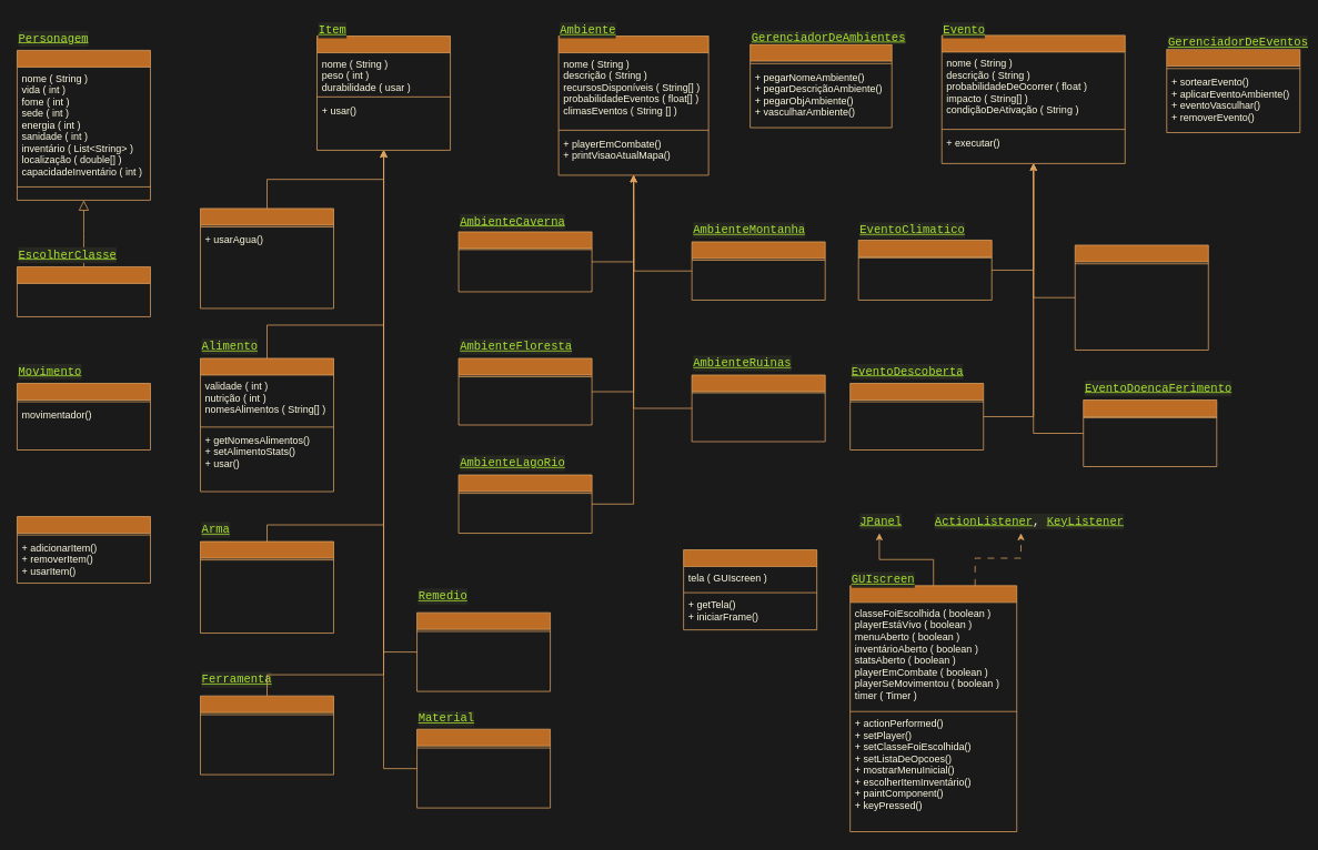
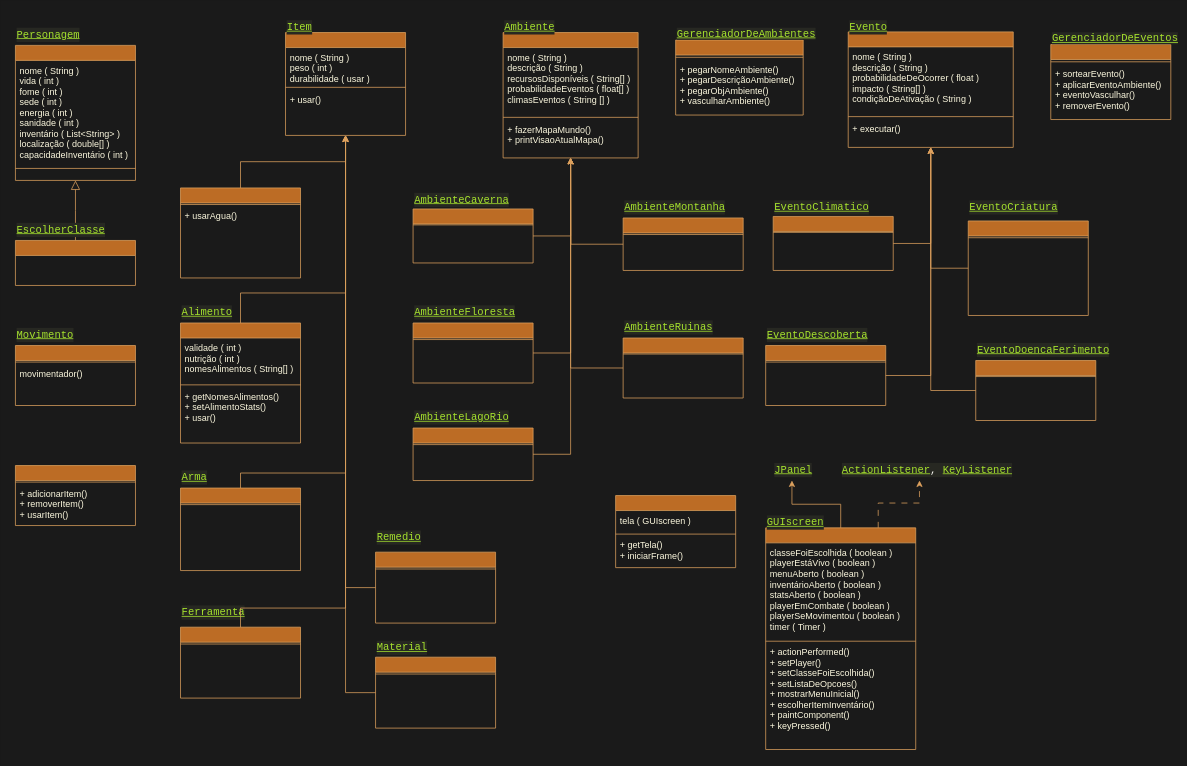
- <mxCell id="52" value="+ playerEmCombate()&#10;+ printVisaoAtualMapa()" style="text;align=left;verticalAlign=top;spacingLeft=4;spacingRight=4;overflow=hidden;rotatable=0;points=[[0,0.5],[1,0.5]];portConstraint=eastwest;labelBackgroundColor=none;fontColor=#FEFAE0;" parent="49" vertex="1"><mxGeometry y="116.095" width="180" height="38.095" as="geometry" /></mxCell>
+ <mxCell id="52" value="+ fazerMapaMundo()&#10;+ printVisaoAtualMapa()" style="text;align=left;verticalAlign=top;spacingLeft=4;spacingRight=4;overflow=hidden;rotatable=0;points=[[0,0.5],[1,0.5]];portConstraint=eastwest;labelBackgroundColor=none;fontColor=#FEFAE0;" parent="49" vertex="1"><mxGeometry y="116.095" width="180" height="38.095" as="geometry" /></mxCell>
+ <mxCell id="90" value="&lt;div style=&quot;color: #f8f8f2;background-color: #272822;font-family: Consolas, 'Courier New', monospace;font-weight: normal;font-size: 14px;line-height: 19px;white-space: pre;&quot;&gt;&lt;div style=&quot;line-height: 19px;&quot;&gt;&lt;span style=&quot;color: rgb(166, 226, 46); text-decoration-line: underline;&quot;&gt;EventoCriatura&lt;/span&gt;&lt;/div&gt;&lt;/div&gt;" style="text;whiteSpace=wrap;html=1;labelBackgroundColor=none;fontColor=#FEFAE0;" vertex="1" parent="87"><mxGeometry y="2.567e-14" width="130" height="34.0" as="geometry" /></mxCell>
